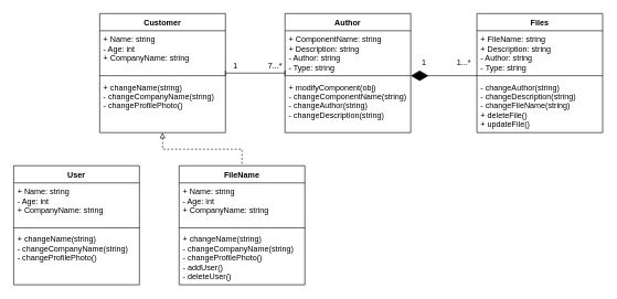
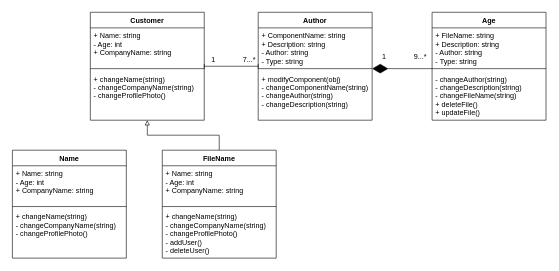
- <mxCell id="12" value="Files" style="swimlane;fontStyle=1;align=center;verticalAlign=top;childLayout=stackLayout;horizontal=1;startSize=26;horizontalStack=0;resizeParent=1;resizeParentMax=0;resizeLast=0;collapsible=1;marginBottom=0;" vertex="1" parent="1"><mxGeometry x="720" y="20" width="190" height="180" as="geometry" /></mxCell>
+ <mxCell id="12" value="Age" style="swimlane;fontStyle=1;align=center;verticalAlign=top;childLayout=stackLayout;horizontal=1;startSize=26;horizontalStack=0;resizeParent=1;resizeParentMax=0;resizeLast=0;collapsible=1;marginBottom=0;" vertex="1" parent="1"><mxGeometry x="720" y="20" width="190" height="180" as="geometry" /></mxCell>
- <mxCell id="18" value="1...*" style="text;html=1;align=center;verticalAlign=middle;resizable=0;points=[];autosize=1;strokeColor=none;fillColor=none;" vertex="1" parent="1"><mxGeometry x="680" y="80" width="40" height="30" as="geometry" /></mxCell>
+ <mxCell id="18" value="9...*" style="text;html=1;align=center;verticalAlign=middle;resizable=0;points=[];autosize=1;strokeColor=none;fillColor=none;" vertex="1" parent="1"><mxGeometry x="680" y="80" width="40" height="30" as="geometry" /></mxCell>
- <mxCell id="3" style="edgeStyle=orthogonalEdgeStyle;rounded=0;orthogonalLoop=1;jettySize=auto;html=1;entryX=0.5;entryY=0;entryDx=0;entryDy=0;startArrow=block;startFill=0;endArrow=none;endFill=0;dashed=1;" edge="1" parent="1" source="4" target="25"><mxGeometry relative="1" as="geometry" /></mxCell>
+ <mxCell id="3" style="edgeStyle=orthogonalEdgeStyle;rounded=0;orthogonalLoop=1;jettySize=auto;html=1;entryX=0.5;entryY=0;entryDx=0;entryDy=0;startArrow=block;startFill=0;endArrow=none;endFill=0;" edge="1" parent="1" source="4" target="25"><mxGeometry relative="1" as="geometry" /></mxCell>
- <mxCell id="21" value="User" style="swimlane;fontStyle=1;align=center;verticalAlign=top;childLayout=stackLayout;horizontal=1;startSize=26;horizontalStack=0;resizeParent=1;resizeParentMax=0;resizeLast=0;collapsible=1;marginBottom=0;" vertex="1" parent="1"><mxGeometry x="20" y="250" width="190" height="180" as="geometry" /></mxCell>
+ <mxCell id="21" value="Name" style="swimlane;fontStyle=1;align=center;verticalAlign=top;childLayout=stackLayout;horizontal=1;startSize=26;horizontalStack=0;resizeParent=1;resizeParentMax=0;resizeLast=0;collapsible=1;marginBottom=0;" vertex="1" parent="1"><mxGeometry x="20" y="250" width="190" height="180" as="geometry" /></mxCell>
